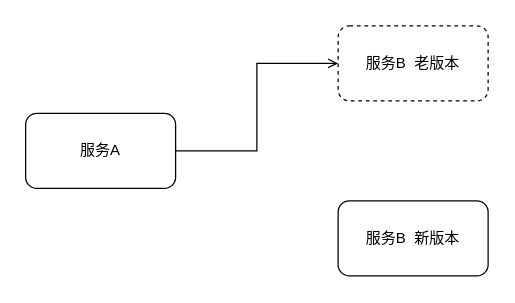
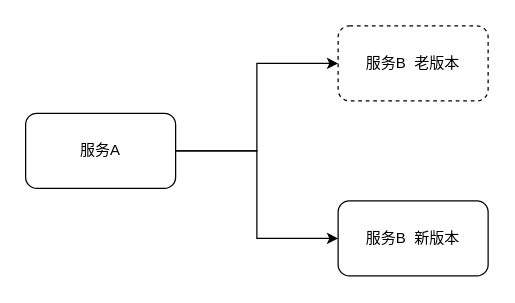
- <mxCell id="2" style="edgeStyle=orthogonalEdgeStyle;rounded=0;orthogonalLoop=1;jettySize=auto;html=1;entryX=0;entryY=0.5;entryDx=0;entryDy=0;endArrow=open;" edge="1" parent="1" source="4" target="5"><mxGeometry relative="1" as="geometry" /></mxCell>
+ <mxCell id="2" style="edgeStyle=orthogonalEdgeStyle;rounded=0;orthogonalLoop=1;jettySize=auto;html=1;entryX=0;entryY=0.5;entryDx=0;entryDy=0;" edge="1" parent="1" source="4" target="5"><mxGeometry relative="1" as="geometry" /></mxCell>
+ <mxCell id="3" style="edgeStyle=orthogonalEdgeStyle;rounded=0;orthogonalLoop=1;jettySize=auto;html=1;entryX=0;entryY=0.5;entryDx=0;entryDy=0;" edge="1" parent="1" source="4" target="6"><mxGeometry relative="1" as="geometry" /></mxCell>
